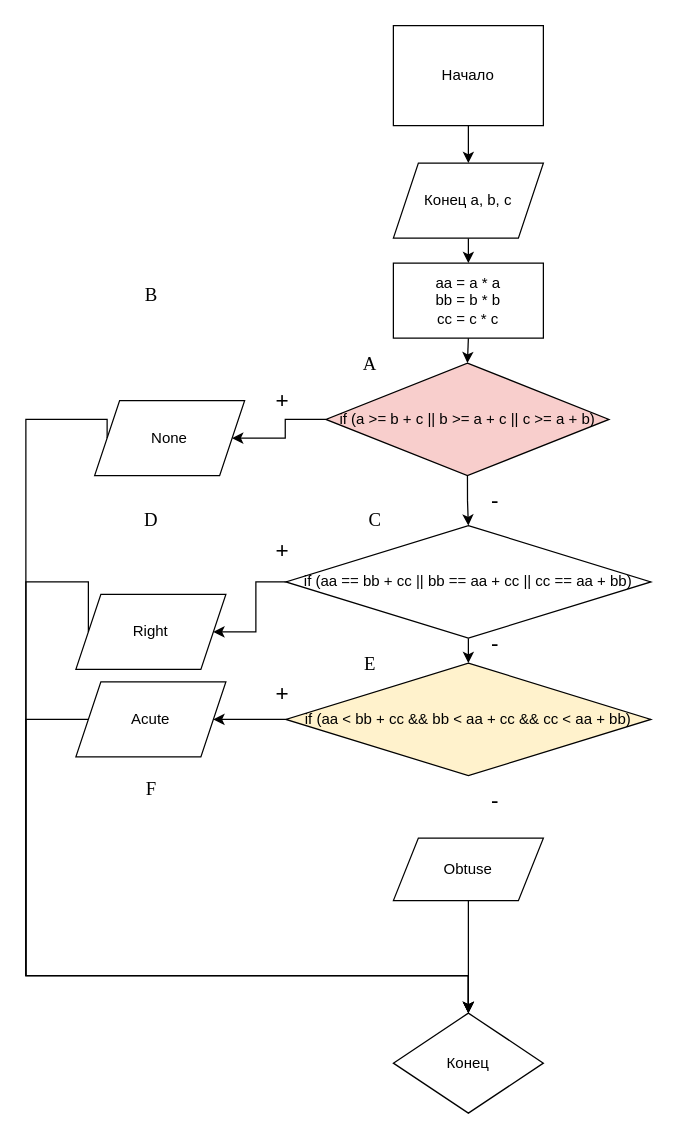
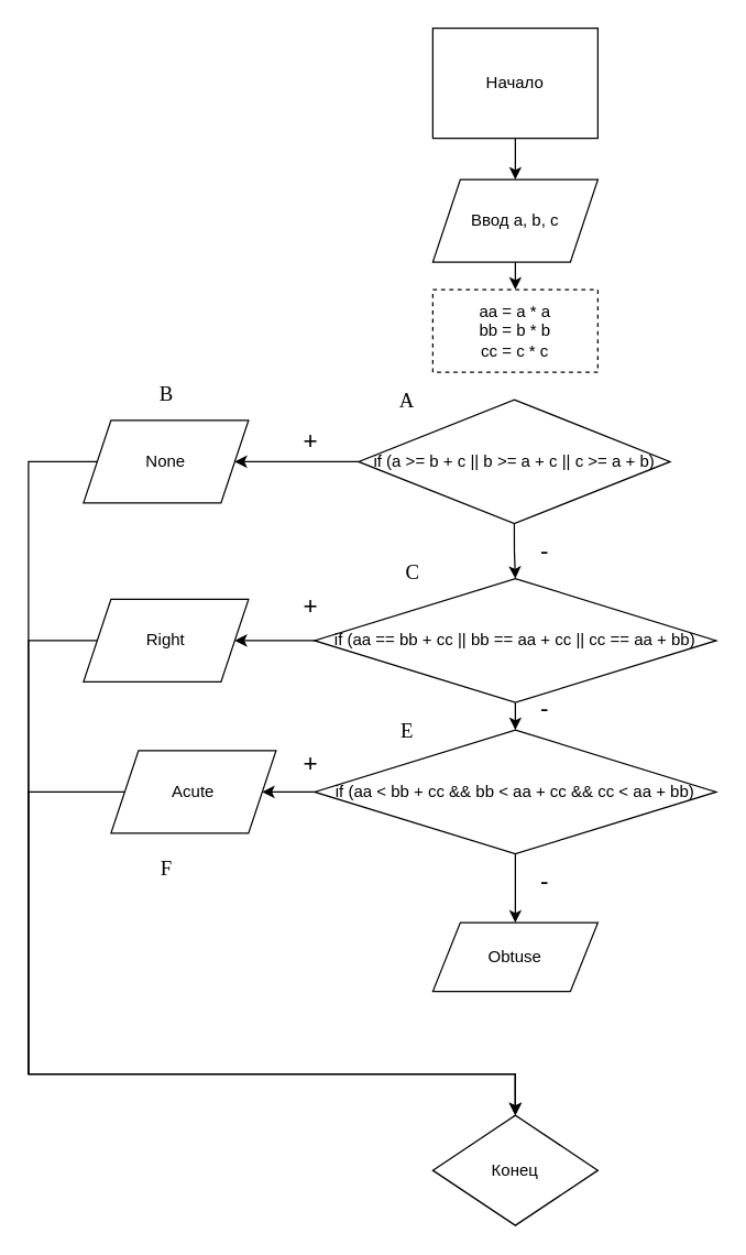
- <mxCell id="5" value="Конец a, b, c" style="shape=parallelogram;perimeter=parallelogramPerimeter;whiteSpace=wrap;html=1;fixedSize=1;" vertex="1" parent="1"><mxGeometry x="314" y="130" width="120" height="60" as="geometry" /></mxCell>
+ <mxCell id="5" value="Ввод a, b, c" style="shape=parallelogram;perimeter=parallelogramPerimeter;whiteSpace=wrap;html=1;fixedSize=1;" vertex="1" parent="1"><mxGeometry x="314" y="130" width="120" height="60" as="geometry" /></mxCell>
- <mxCell id="33" value="&lt;font face=&quot;Comic Sans MS&quot; style=&quot;font-size: 15px;&quot;&gt;B&lt;/font&gt;" style="text;html=1;align=center;verticalAlign=middle;resizable=0;points=[];autosize=1;strokeColor=none;fillColor=none;" vertex="1" parent="1"><mxGeometry x="105" y="220" width="30" height="30" as="geometry" /></mxCell>
+ <mxCell id="33" value="&lt;font face=&quot;Comic Sans MS&quot; style=&quot;font-size: 15px;&quot;&gt;B&lt;/font&gt;" style="text;html=1;align=center;verticalAlign=middle;resizable=0;points=[];autosize=1;strokeColor=none;fillColor=none;" vertex="1" parent="1"><mxGeometry x="105" y="270" width="30" height="30" as="geometry" /></mxCell>
- <mxCell id="7" value="aa = a * a&lt;br&gt;bb = b * b&lt;br&gt;cc = c * c" style="rounded=0;whiteSpace=wrap;html=1;" vertex="1" parent="1"><mxGeometry x="314" y="210" width="120" height="60" as="geometry" /></mxCell>
+ <mxCell id="7" value="aa = a * a&lt;br&gt;bb = b * b&lt;br&gt;cc = c * c" style="rounded=0;whiteSpace=wrap;html=1;dashed=1;" vertex="1" parent="1"><mxGeometry x="314" y="210" width="120" height="60" as="geometry" /></mxCell>
- <mxCell id="6" style="edgeStyle=orthogonalEdgeStyle;rounded=0;orthogonalLoop=1;jettySize=auto;html=1;exitX=0.5;exitY=1;exitDx=0;exitDy=0;entryX=0.5;entryY=0;entryDx=0;entryDy=0;" edge="1" parent="1" source="7" target="10"><mxGeometry relative="1" as="geometry" /></mxCell>
- <mxCell id="10" value="if (a &amp;gt;= b + c || b &amp;gt;= a + c || c &amp;gt;= a + b)" style="rhombus;whiteSpace=wrap;html=1;fillColor=#f8cecc;" vertex="1" parent="1"><mxGeometry x="260" y="290" width="226.5" height="90" as="geometry" /></mxCell>
+ <mxCell id="10" value="if (a &amp;gt;= b + c || b &amp;gt;= a + c || c &amp;gt;= a + b)" style="rhombus;whiteSpace=wrap;html=1;" vertex="1" parent="1"><mxGeometry x="260" y="290" width="226.5" height="90" as="geometry" /></mxCell>
- <mxCell id="12" value="None" style="shape=parallelogram;perimeter=parallelogramPerimeter;whiteSpace=wrap;html=1;fixedSize=1;" vertex="1" parent="1"><mxGeometry x="75" y="320" width="120" height="60" as="geometry" /></mxCell>
+ <mxCell id="12" value="None" style="shape=parallelogram;perimeter=parallelogramPerimeter;whiteSpace=wrap;html=1;fixedSize=1;" vertex="1" parent="1"><mxGeometry x="60" y="305" width="120" height="60" as="geometry" /></mxCell>
- <mxCell id="35" value="&lt;font face=&quot;Comic Sans MS&quot; style=&quot;font-size: 15px;&quot;&gt;D&lt;/font&gt;" style="text;html=1;align=center;verticalAlign=middle;resizable=0;points=[];autosize=1;strokeColor=none;fillColor=none;" vertex="1" parent="1"><mxGeometry x="105" y="400" width="30" height="30" as="geometry" /></mxCell>
- <mxCell id="19" value="Right" style="shape=parallelogram;perimeter=parallelogramPerimeter;whiteSpace=wrap;html=1;fixedSize=1;" vertex="1" parent="1"><mxGeometry x="60" y="475" width="120" height="60" as="geometry" /></mxCell>
+ <mxCell id="19" value="Right" style="shape=parallelogram;perimeter=parallelogramPerimeter;whiteSpace=wrap;html=1;fixedSize=1;" vertex="1" parent="1"><mxGeometry x="60" y="435" width="120" height="60" as="geometry" /></mxCell>
- <mxCell id="25" value="Acute" style="shape=parallelogram;perimeter=parallelogramPerimeter;whiteSpace=wrap;html=1;fixedSize=1;" vertex="1" parent="1"><mxGeometry x="60" y="545" width="120" height="60" as="geometry" /></mxCell>
+ <mxCell id="25" value="Acute" style="shape=parallelogram;perimeter=parallelogramPerimeter;whiteSpace=wrap;html=1;fixedSize=1;" vertex="1" parent="1"><mxGeometry x="80" y="545" width="120" height="60" as="geometry" /></mxCell>
- <mxCell id="23" value="if (aa &amp;lt; bb + cc &amp;amp;&amp;amp; bb &amp;lt; aa + cc &amp;amp;&amp;amp; cc &amp;lt; aa + bb)" style="rhombus;whiteSpace=wrap;html=1;fillColor=#fff2cc;" vertex="1" parent="1"><mxGeometry x="228" y="530" width="292" height="90" as="geometry" /></mxCell>
+ <mxCell id="23" value="if (aa &amp;lt; bb + cc &amp;amp;&amp;amp; bb &amp;lt; aa + cc &amp;amp;&amp;amp; cc &amp;lt; aa + bb)" style="rhombus;whiteSpace=wrap;html=1;" vertex="1" parent="1"><mxGeometry x="228" y="530" width="292" height="90" as="geometry" /></mxCell>
+ <mxCell id="22" style="edgeStyle=orthogonalEdgeStyle;rounded=0;orthogonalLoop=1;jettySize=auto;html=1;exitX=0.5;exitY=1;exitDx=0;exitDy=0;entryX=0.5;entryY=0;entryDx=0;entryDy=0;" edge="1" parent="1" source="23" target="29"><mxGeometry relative="1" as="geometry" /></mxCell>
- <mxCell id="28" style="edgeStyle=orthogonalEdgeStyle;rounded=0;orthogonalLoop=1;jettySize=auto;html=1;exitX=0.5;exitY=1;exitDx=0;exitDy=0;entryX=0.5;entryY=0;entryDx=0;entryDy=0;" edge="1" parent="1" source="29" target="31"><mxGeometry relative="1" as="geometry" /></mxCell>
